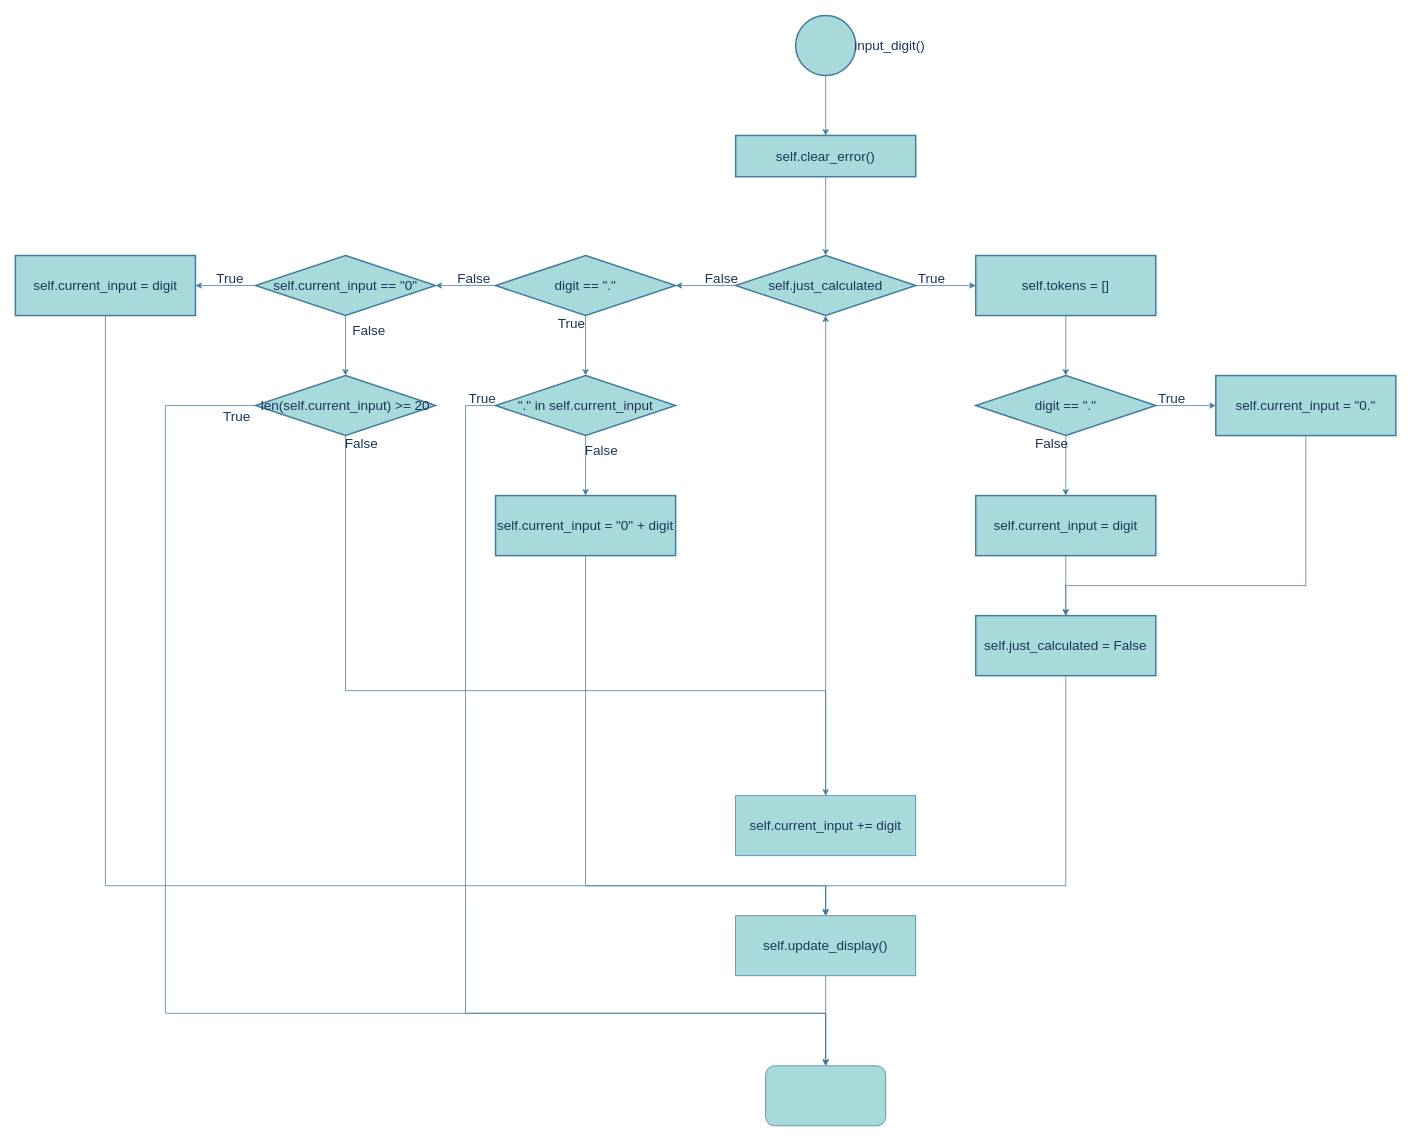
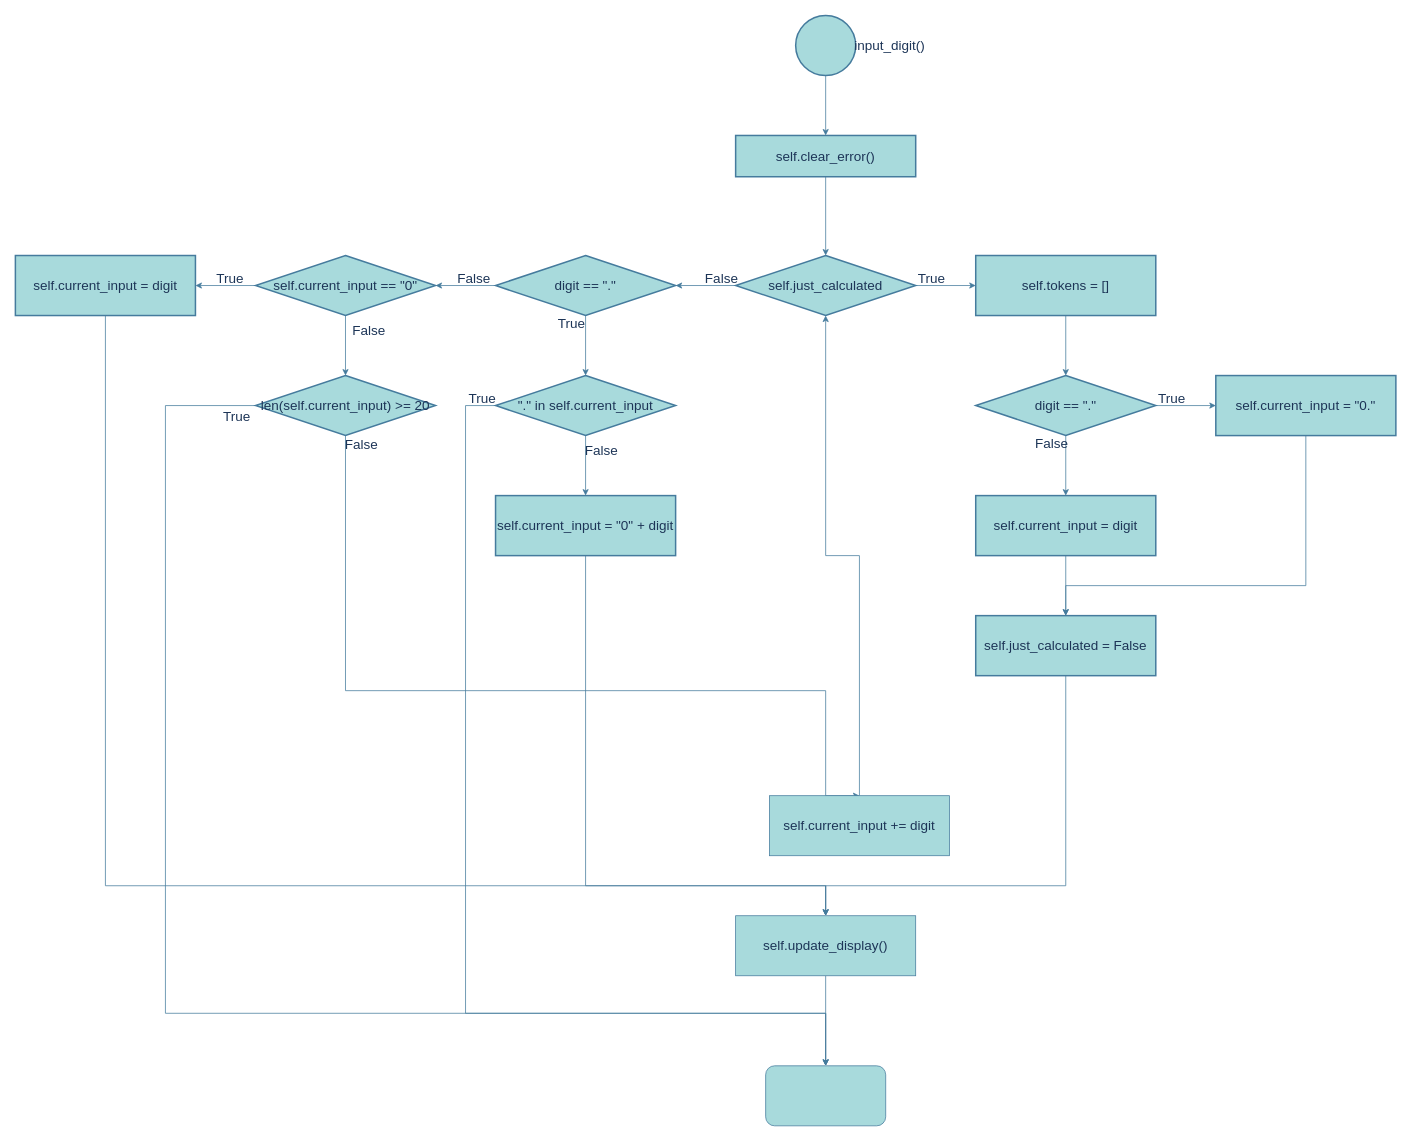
- <mxCell id="46" value="self.current_input += digit" style="whiteSpace=wrap;html=1;labelBackgroundColor=none;fillColor=#A8DADC;strokeColor=#457B9D;fontColor=#1D3557;fontSize=18;" vertex="1" parent="1"><mxGeometry x="980" y="1060" width="240" height="80" as="geometry" /></mxCell>
+ <mxCell id="46" value="self.current_input += digit" style="whiteSpace=wrap;html=1;labelBackgroundColor=none;fillColor=#A8DADC;strokeColor=#457B9D;fontColor=#1D3557;fontSize=18;" vertex="1" parent="1"><mxGeometry x="1025" y="1060" width="240" height="80" as="geometry" /></mxCell>
